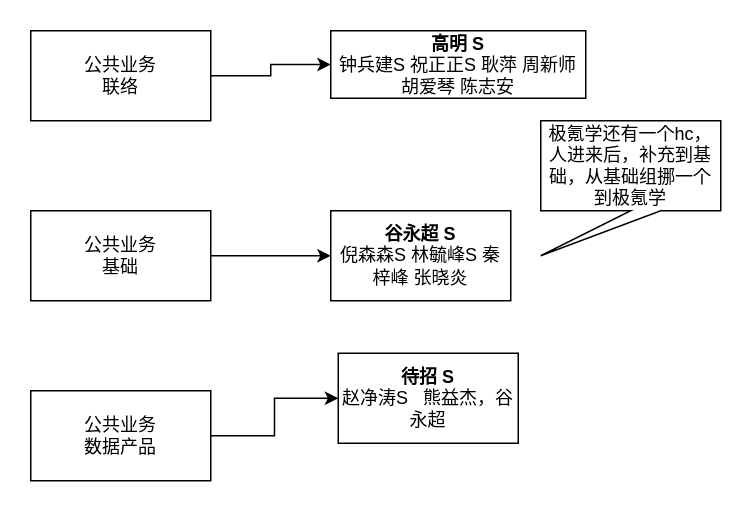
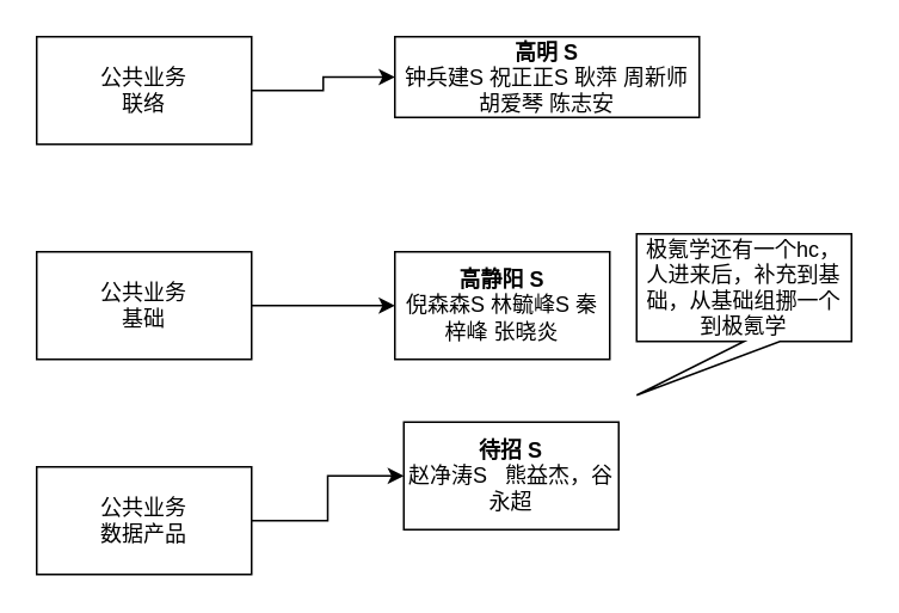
- <mxCell id="11" value="极氪学还有一个hc，人进来后，补充到基础，从基础组挪一个到极氪学" style="shape=callout;whiteSpace=wrap;html=1;perimeter=calloutPerimeter;position2=0;" vertex="1" parent="1"><mxGeometry x="360" y="80" width="120" height="90" as="geometry" /></mxCell>
+ <mxCell id="11" value="极氪学还有一个hc，人进来后，补充到基础，从基础组挪一个到极氪学" style="shape=callout;whiteSpace=wrap;html=1;perimeter=calloutPerimeter;position2=0;" vertex="1" parent="1"><mxGeometry x="355" y="130" width="120" height="90" as="geometry" /></mxCell>
- <mxCell id="7" value="&lt;b&gt;谷永超 S&lt;br&gt;&lt;/b&gt;倪森森S 林毓峰S 秦梓峰 张晓炎" style="whiteSpace=wrap;html=1;rounded=0;" vertex="1" parent="1"><mxGeometry x="220" y="140" width="120" height="60" as="geometry" /></mxCell>
+ <mxCell id="7" value="&lt;b&gt;高静阳 S&lt;br&gt;&lt;/b&gt;倪森森S 林毓峰S 秦梓峰 张晓炎" style="whiteSpace=wrap;html=1;rounded=0;" vertex="1" parent="1"><mxGeometry x="220" y="140" width="120" height="60" as="geometry" /></mxCell>
